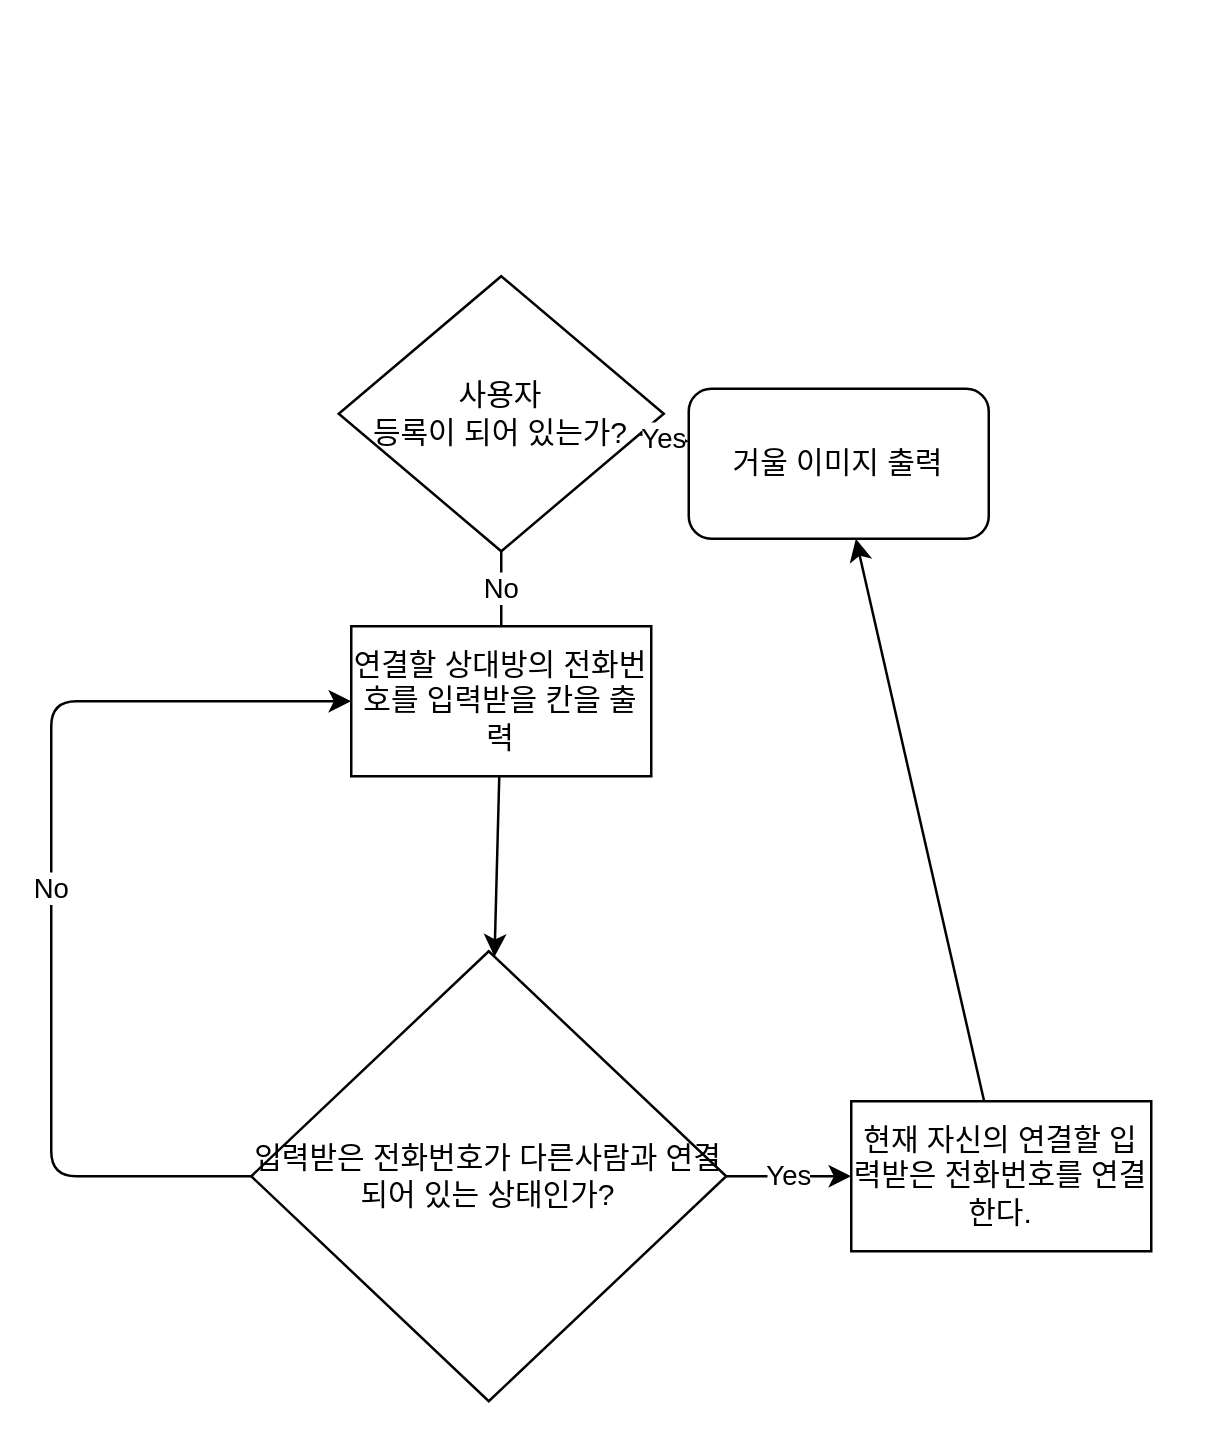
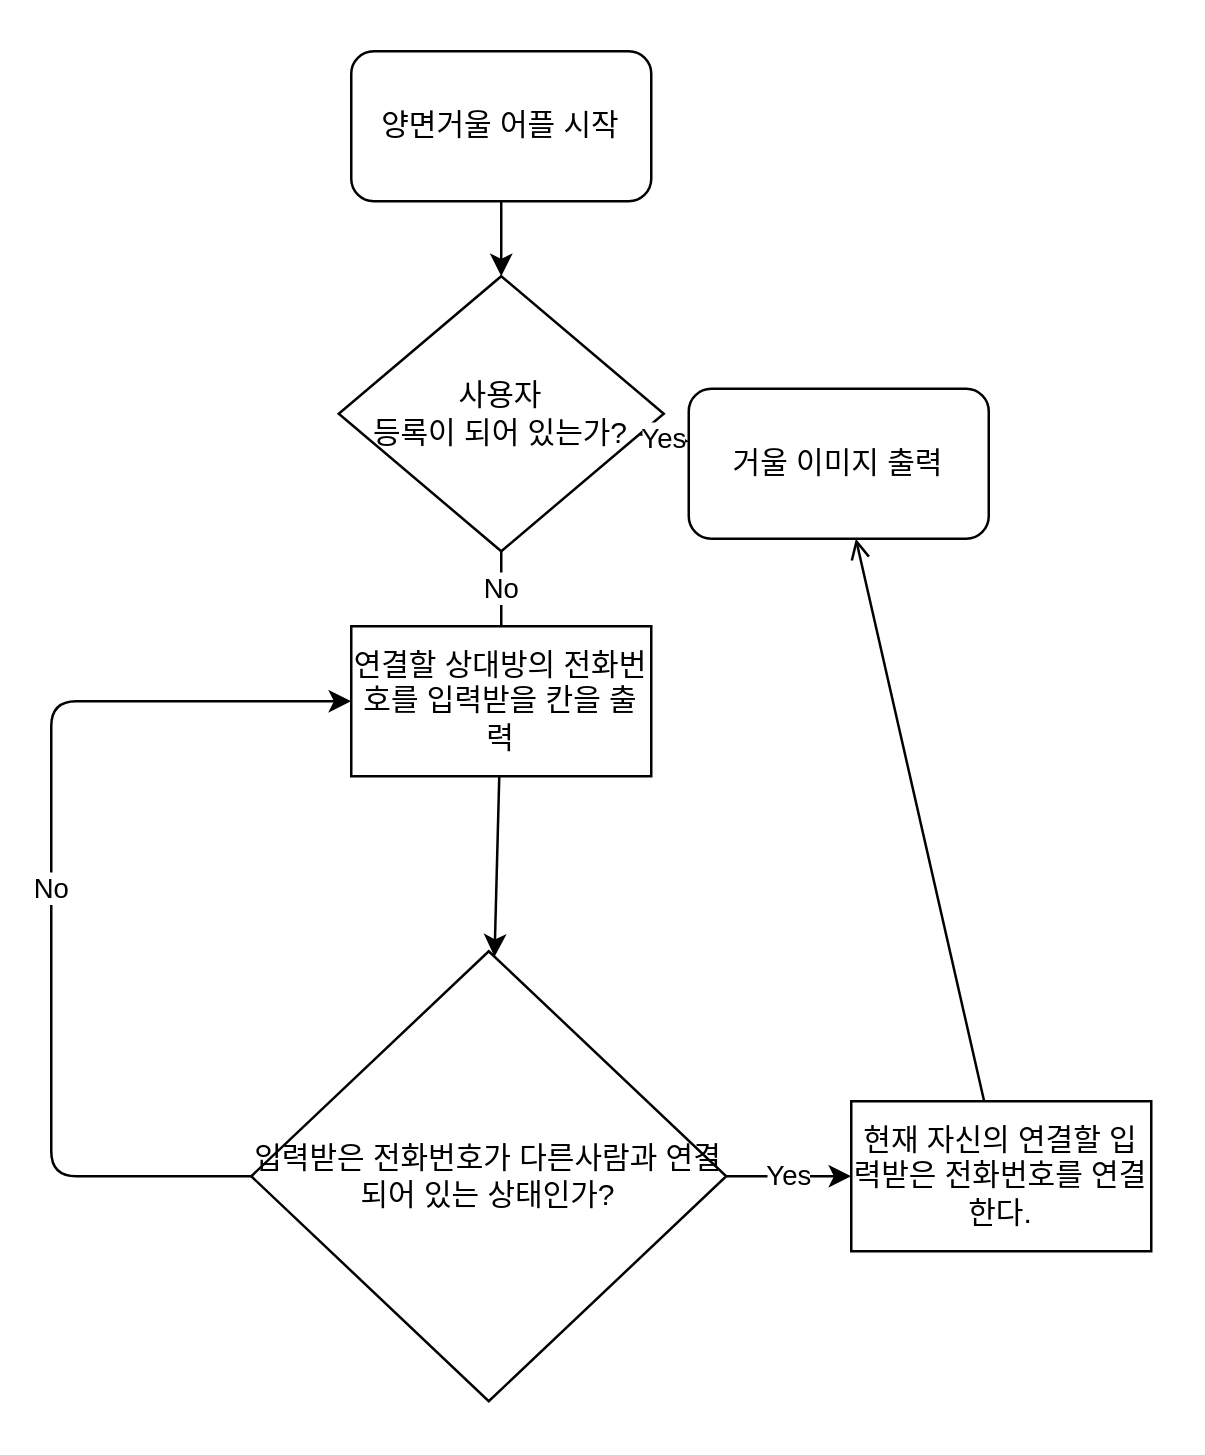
+ <mxCell id="3" value="양면거울 어플 시작" style="rounded=1;whiteSpace=wrap;html=1;" vertex="1" parent="1"><mxGeometry x="140" y="20" width="120" height="60" as="geometry" /></mxCell>
+ <mxCell id="5" value="" style="endArrow=classic;html=1;" edge="1" parent="1" source="3" target="2"><mxGeometry width="50" height="50" relative="1" as="geometry"><mxPoint x="140" y="300" as="sourcePoint" /><mxPoint x="190" y="250" as="targetPoint" /></mxGeometry></mxCell>
- <mxCell id="14" value="" style="endArrow=classic;html=1;" edge="1" parent="1" source="12" target="6"><mxGeometry width="50" height="50" relative="1" as="geometry"><mxPoint x="10" y="630" as="sourcePoint" /><mxPoint x="60" y="580" as="targetPoint" /></mxGeometry></mxCell>
+ <mxCell id="14" value="" style="endArrow=open;html=1;" edge="1" parent="1" source="12" target="6"><mxGeometry width="50" height="50" relative="1" as="geometry"><mxPoint x="10" y="630" as="sourcePoint" /><mxPoint x="60" y="580" as="targetPoint" /></mxGeometry></mxCell>
